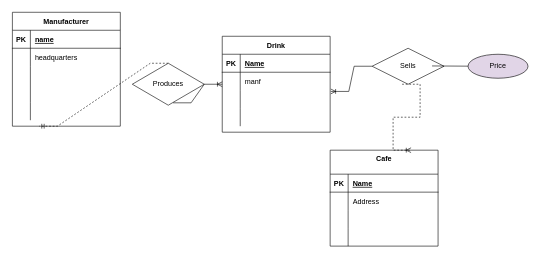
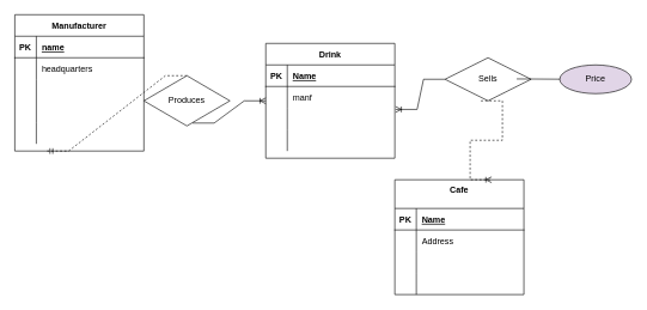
- <mxCell id="16" value="Produces" style="shape=rhombus;perimeter=rhombusPerimeter;whiteSpace=wrap;html=1;align=center;" vertex="1" parent="1"><mxGeometry x="220" y="105" width="120" height="70" as="geometry" /></mxCell>
+ <mxCell id="16" value="Produces" style="shape=rhombus;perimeter=rhombusPerimeter;whiteSpace=wrap;html=1;align=center;" vertex="1" parent="1"><mxGeometry x="200" y="105" width="120" height="70" as="geometry" /></mxCell>
